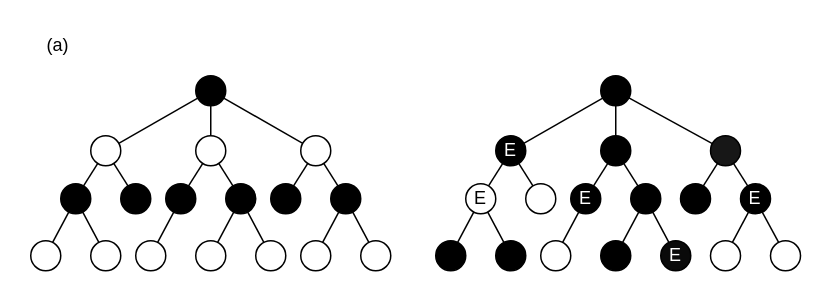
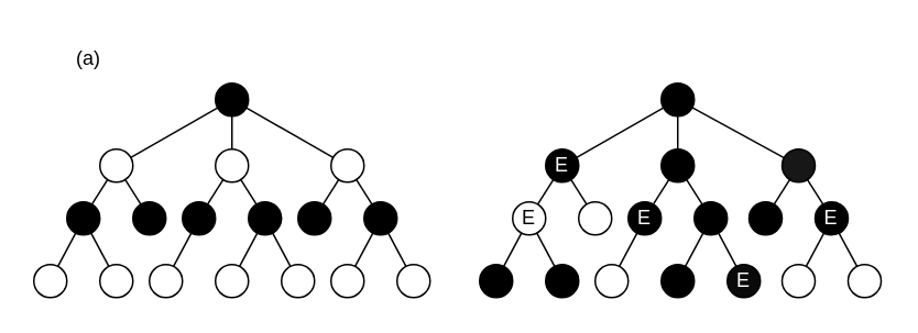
- <mxCell id="68" value="(a)" style="text;strokeColor=none;fillColor=none;align=left;verticalAlign=middle;spacingLeft=4;spacingRight=4;overflow=hidden;points=[[0,0.5],[1,0.5]];portConstraint=eastwest;rotatable=0;whiteSpace=wrap;html=1;" vertex="1" parent="1"><mxGeometry x="25" y="15" width="80" height="30" as="geometry" /></mxCell>
+ <mxCell id="68" value="(a)" style="text;strokeColor=none;fillColor=none;align=left;verticalAlign=middle;spacingLeft=4;spacingRight=4;overflow=hidden;points=[[0,0.5],[1,0.5]];portConstraint=eastwest;rotatable=0;whiteSpace=wrap;html=1;" vertex="1" parent="1"><mxGeometry x="40" y="20" width="80" height="30" as="geometry" /></mxCell>
